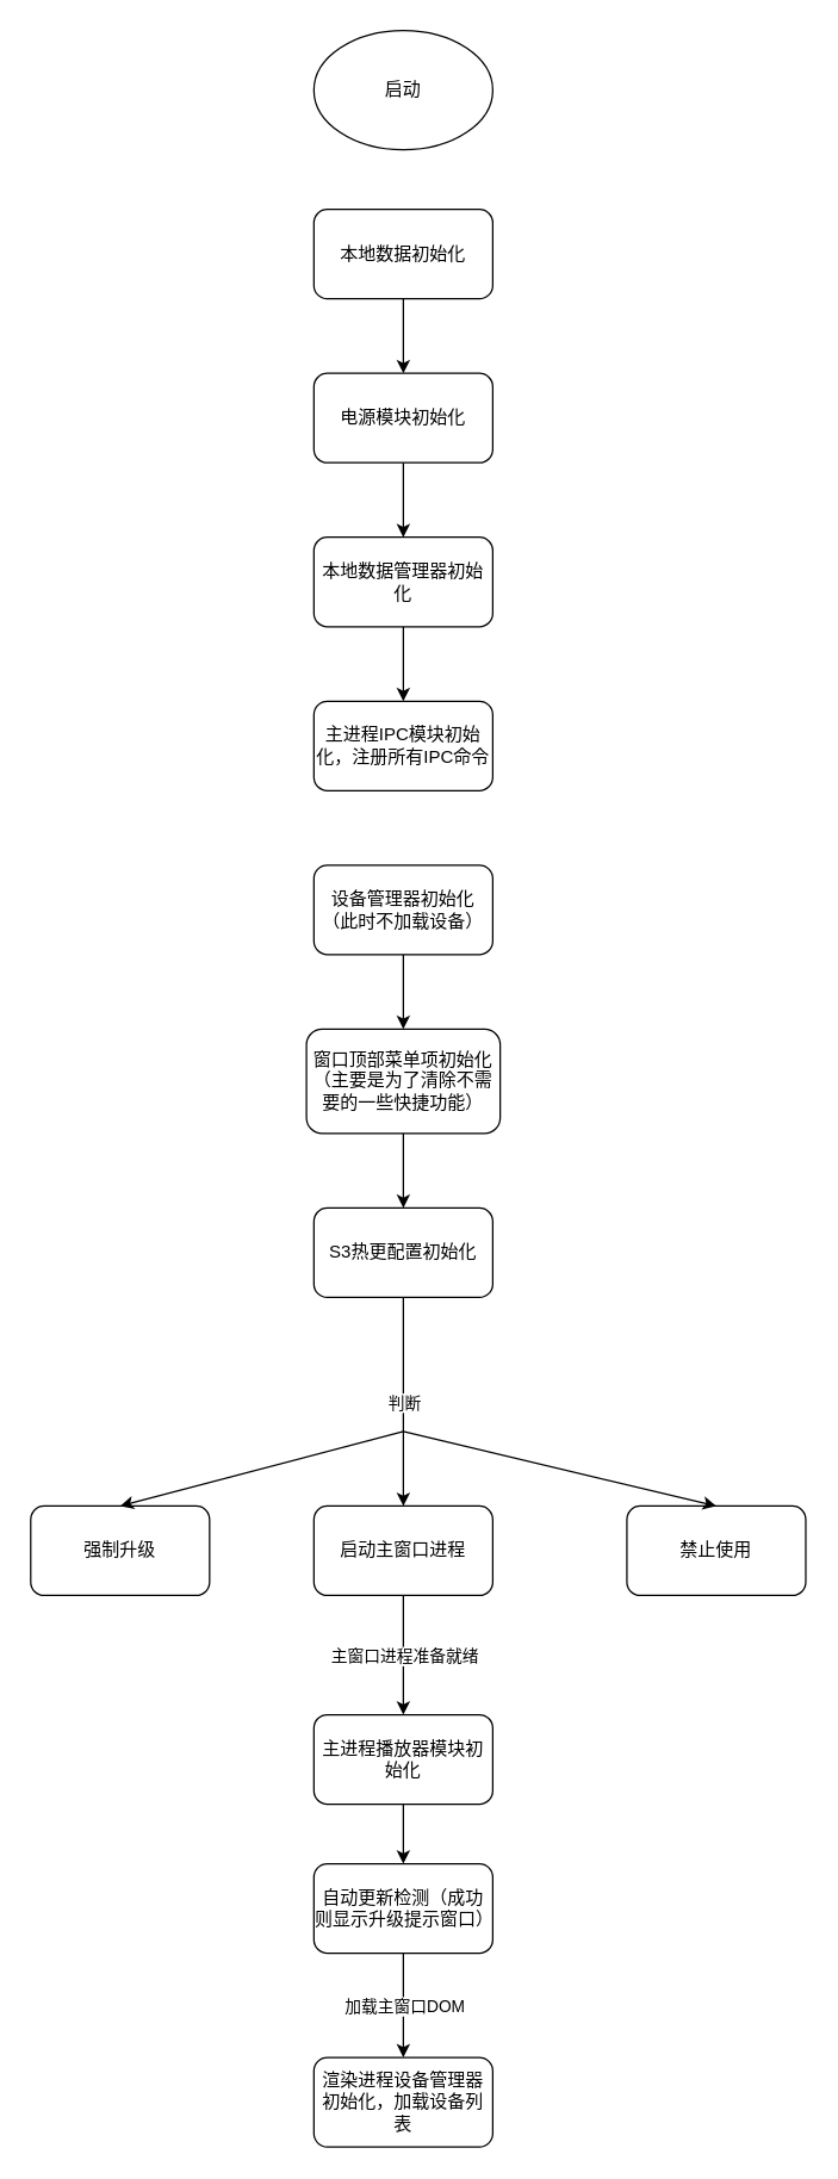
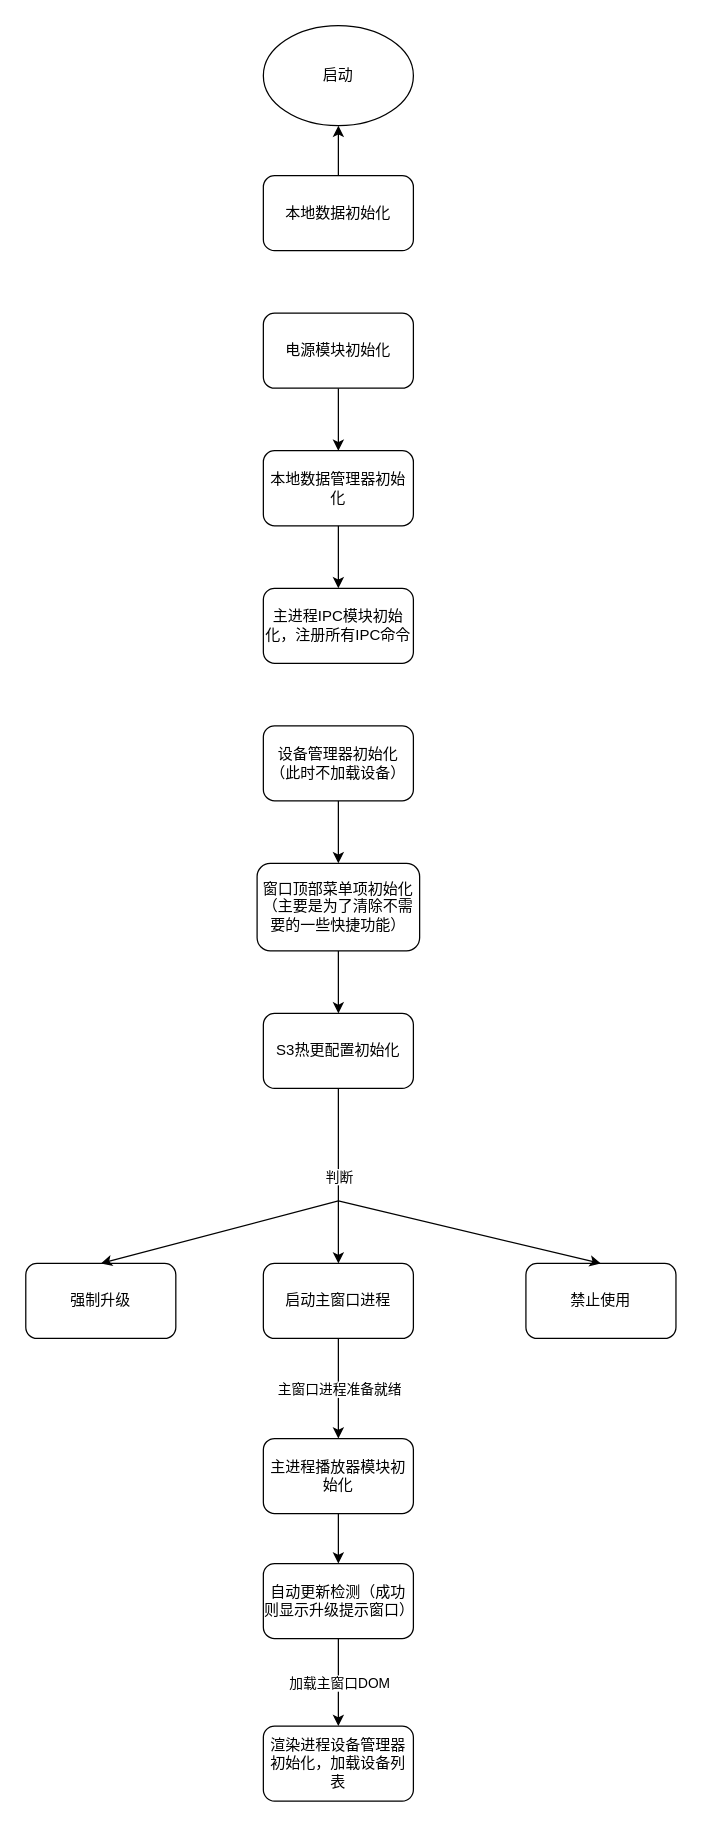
- <mxCell id="3" value="" style="edgeStyle=none;html=1;" edge="1" parent="1" source="4" target="6"><mxGeometry relative="1" as="geometry" /></mxCell>
+ <mxCell id="3" value="" style="edgeStyle=none;html=1;" edge="1" parent="1" source="4" target="2"><mxGeometry relative="1" as="geometry" /></mxCell>
